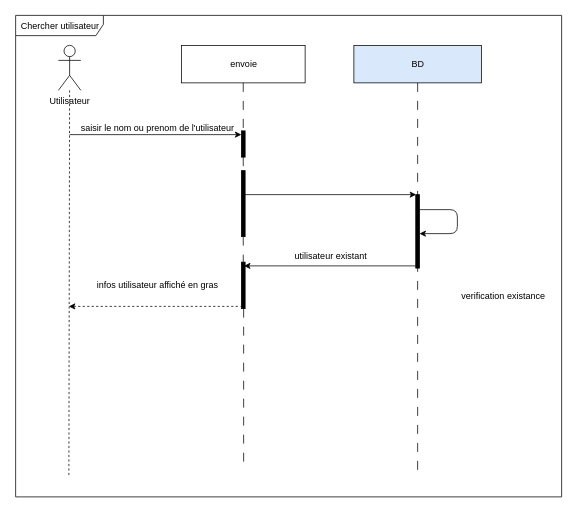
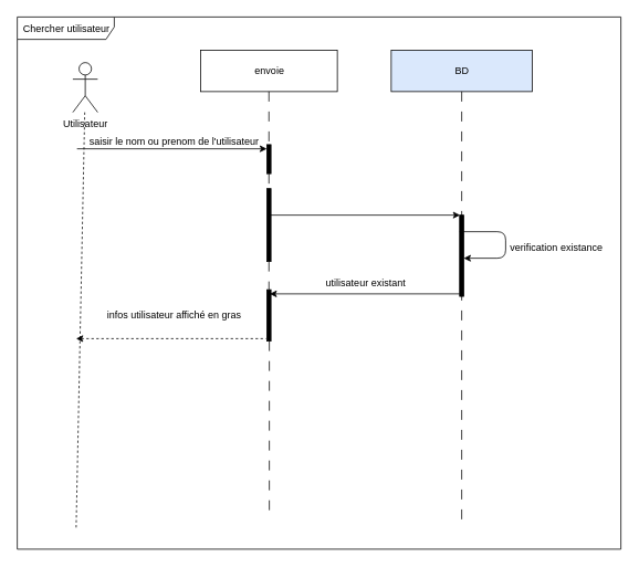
- <mxCell id="4" value="Utilisateur" style="shape=umlActor;verticalLabelPosition=bottom;verticalAlign=top;html=1;" parent="1" vertex="1"><mxGeometry x="77" y="60" width="30" height="60" as="geometry" /></mxCell>
+ <mxCell id="4" value="Utilisateur" style="shape=umlActor;verticalLabelPosition=bottom;verticalAlign=top;html=1;" parent="1" vertex="1"><mxGeometry x="87" y="75" width="30" height="60" as="geometry" /></mxCell>
- <mxCell id="15" value="verification existance" style="text;html=1;align=center;verticalAlign=middle;resizable=0;points=[];autosize=1;strokeColor=none;fillColor=none;" parent="1" vertex="1"><mxGeometry x="605" y="381" width="129" height="26" as="geometry" /></mxCell>
+ <mxCell id="15" value="verification existance" style="text;html=1;align=center;verticalAlign=middle;resizable=0;points=[];autosize=1;strokeColor=none;fillColor=none;" parent="1" vertex="1"><mxGeometry x="605" y="286" width="129" height="26" as="geometry" /></mxCell>
